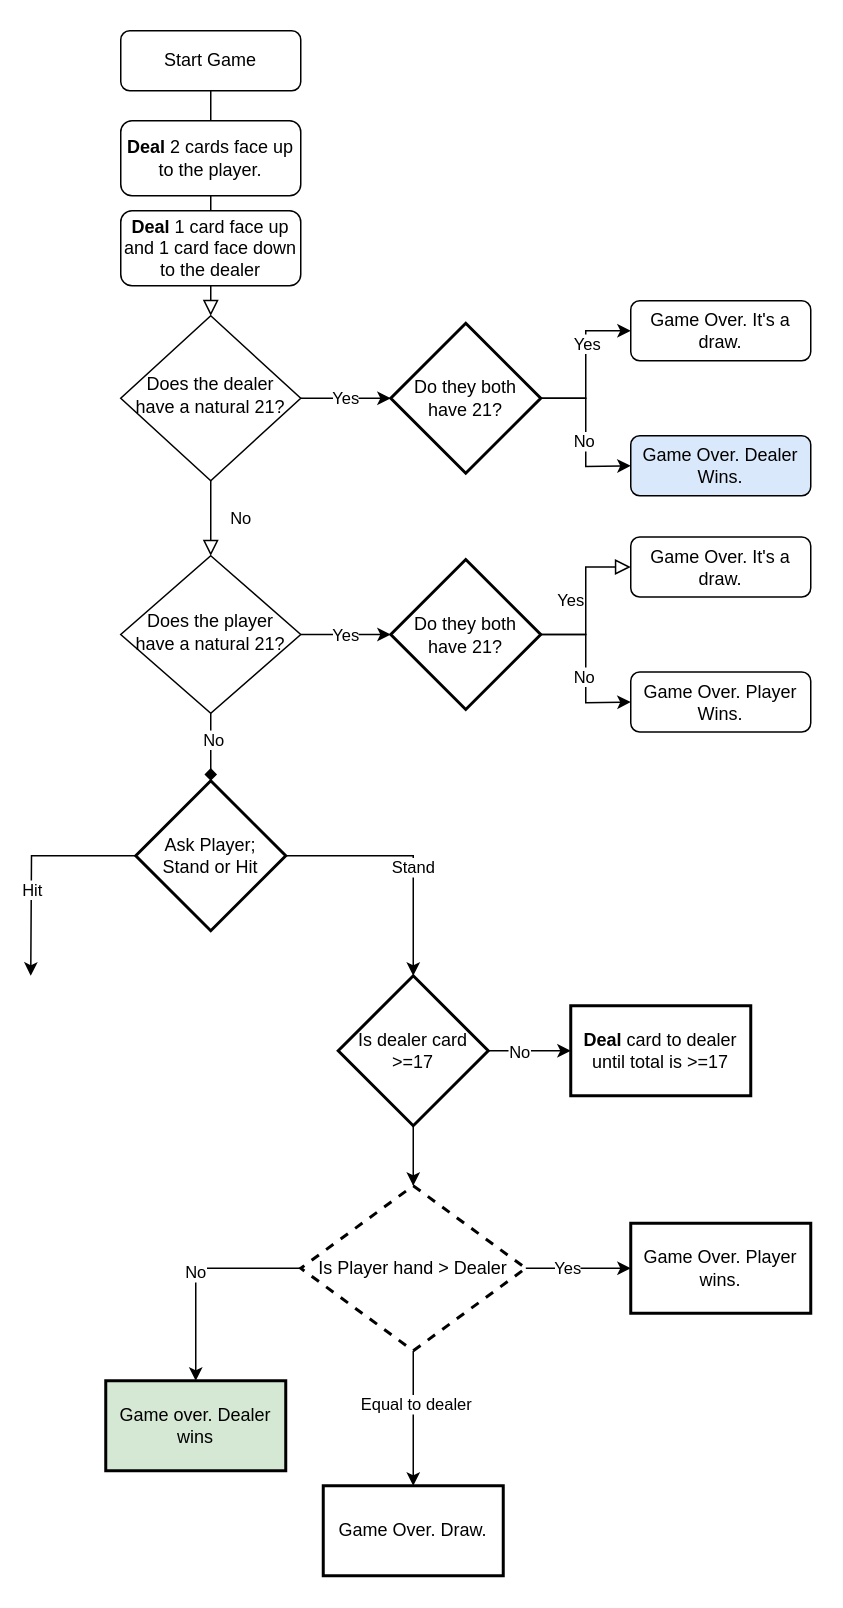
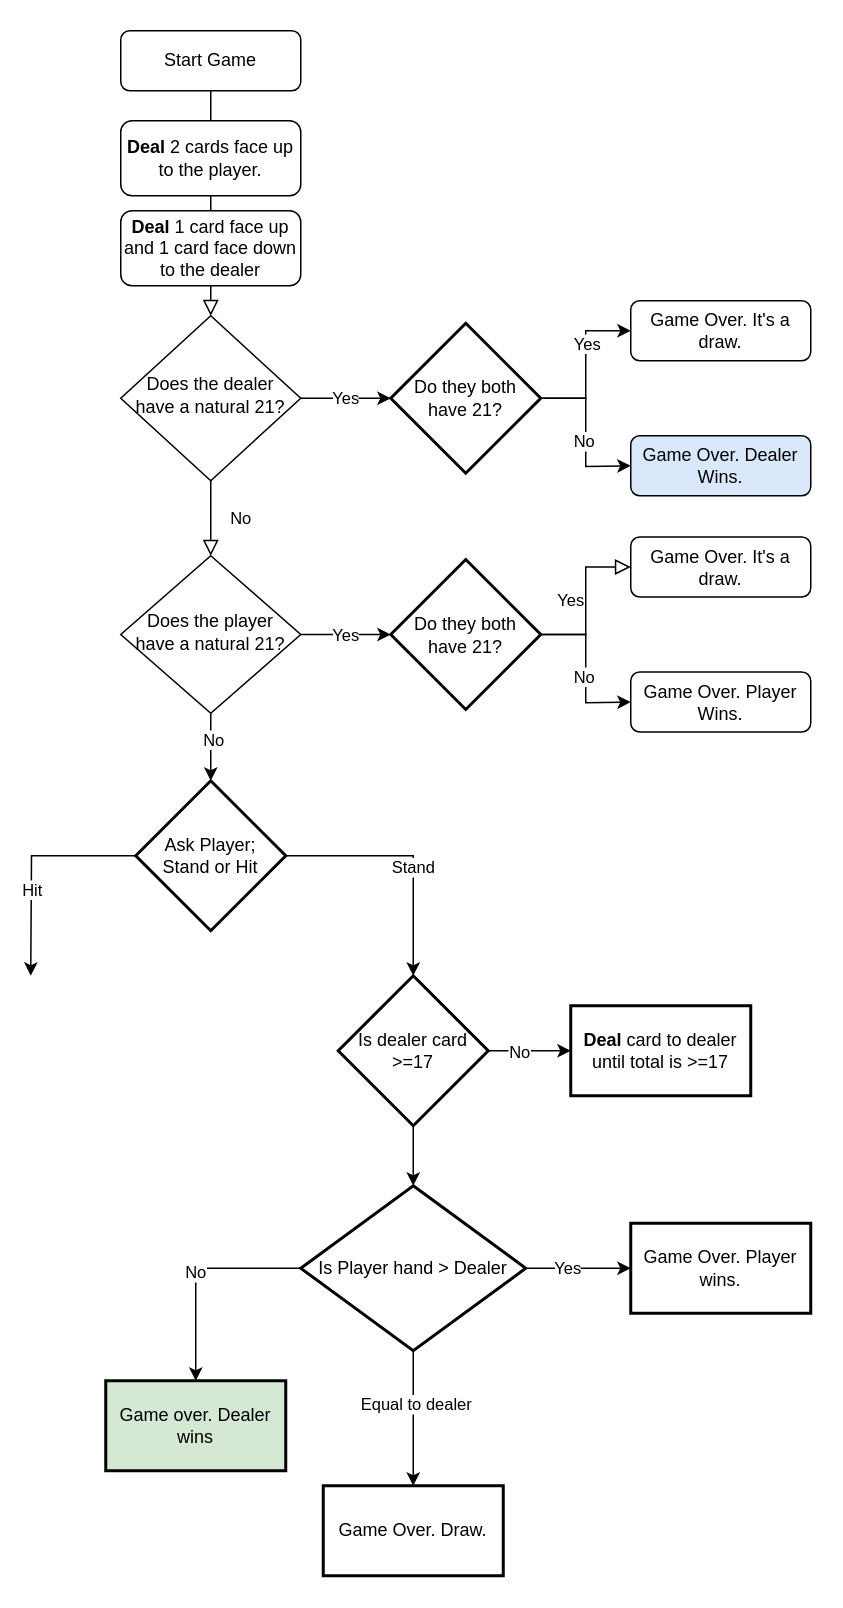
- <mxCell id="9" style="edgeStyle=orthogonalEdgeStyle;rounded=0;orthogonalLoop=1;jettySize=auto;html=1;exitX=0.5;exitY=1;exitDx=0;exitDy=0;entryX=0.5;entryY=0;entryDx=0;entryDy=0;entryPerimeter=0;endArrow=diamond;" edge="1" parent="1" source="11" target="30"><mxGeometry relative="1" as="geometry" /></mxCell>
+ <mxCell id="9" style="edgeStyle=orthogonalEdgeStyle;rounded=0;orthogonalLoop=1;jettySize=auto;html=1;exitX=0.5;exitY=1;exitDx=0;exitDy=0;entryX=0.5;entryY=0;entryDx=0;entryDy=0;entryPerimeter=0;" edge="1" parent="1" source="11" target="30"><mxGeometry relative="1" as="geometry" /></mxCell>
- <mxCell id="42" value="Is Player hand &amp;gt; Dealer" style="rhombus;whiteSpace=wrap;html=1;strokeWidth=2;dashed=1;" vertex="1" parent="1"><mxGeometry x="200" y="790" width="150" height="110" as="geometry" /></mxCell>
+ <mxCell id="42" value="Is Player hand &amp;gt; Dealer" style="rhombus;whiteSpace=wrap;html=1;strokeWidth=2;" vertex="1" parent="1"><mxGeometry x="200" y="790" width="150" height="110" as="geometry" /></mxCell>
